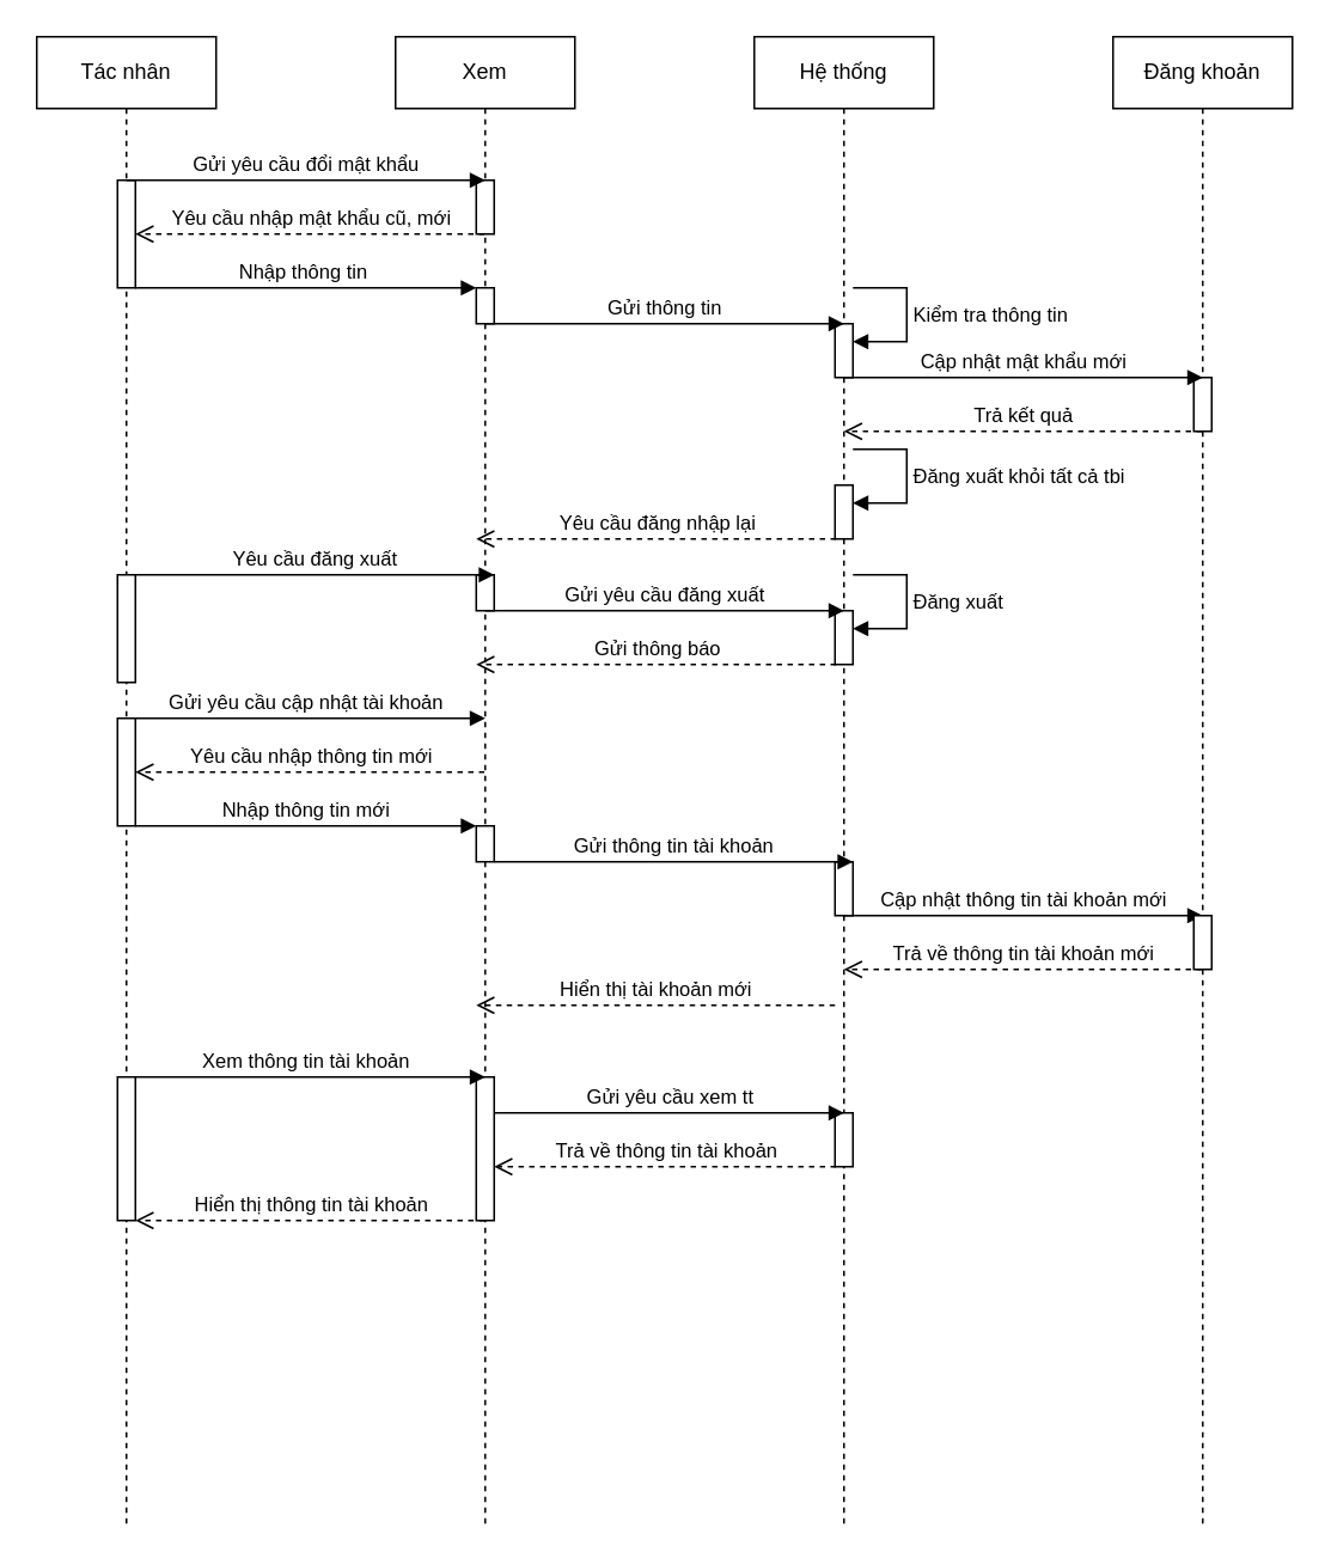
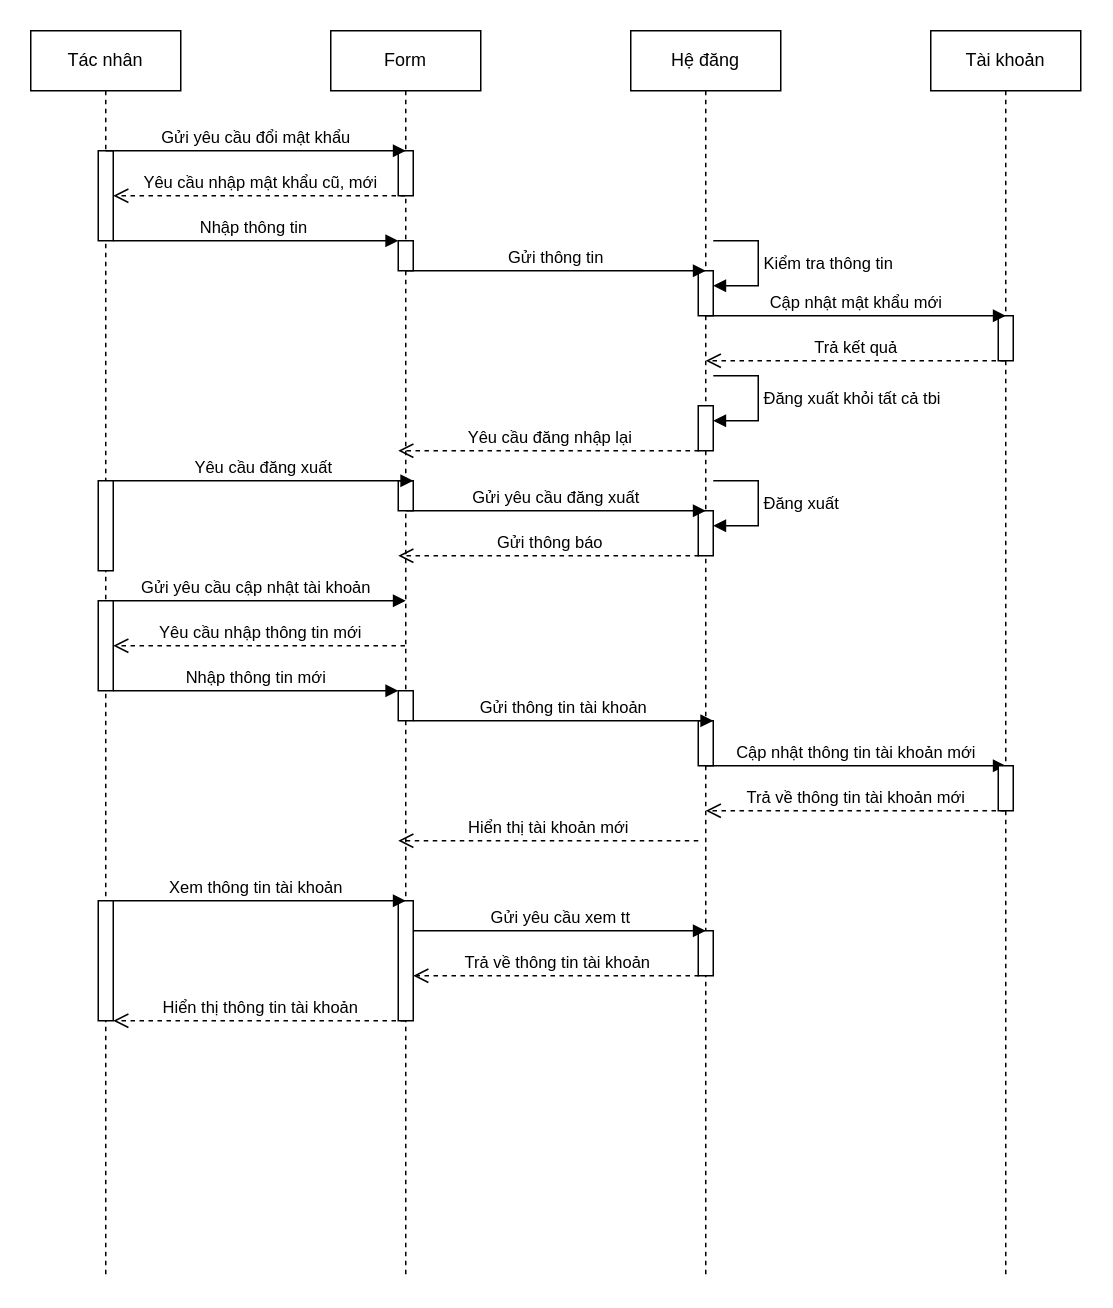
- <mxCell id="5" value="Xem" style="shape=umlLifeline;perimeter=lifelinePerimeter;whiteSpace=wrap;html=1;container=1;dropTarget=0;collapsible=0;recursiveResize=0;outlineConnect=0;portConstraint=eastwest;newEdgeStyle={&quot;curved&quot;:0,&quot;rounded&quot;:0};" vertex="1" parent="1"><mxGeometry x="220" y="20" width="100" height="830" as="geometry" /></mxCell>
+ <mxCell id="5" value="Form" style="shape=umlLifeline;perimeter=lifelinePerimeter;whiteSpace=wrap;html=1;container=1;dropTarget=0;collapsible=0;recursiveResize=0;outlineConnect=0;portConstraint=eastwest;newEdgeStyle={&quot;curved&quot;:0,&quot;rounded&quot;:0};" vertex="1" parent="1"><mxGeometry x="220" y="20" width="100" height="830" as="geometry" /></mxCell>
- <mxCell id="10" value="Hệ thống" style="shape=umlLifeline;perimeter=lifelinePerimeter;whiteSpace=wrap;html=1;container=1;dropTarget=0;collapsible=0;recursiveResize=0;outlineConnect=0;portConstraint=eastwest;newEdgeStyle={&quot;curved&quot;:0,&quot;rounded&quot;:0};" vertex="1" parent="1"><mxGeometry x="420" y="20" width="100" height="830" as="geometry" /></mxCell>
+ <mxCell id="10" value="Hệ đăng" style="shape=umlLifeline;perimeter=lifelinePerimeter;whiteSpace=wrap;html=1;container=1;dropTarget=0;collapsible=0;recursiveResize=0;outlineConnect=0;portConstraint=eastwest;newEdgeStyle={&quot;curved&quot;:0,&quot;rounded&quot;:0};" vertex="1" parent="1"><mxGeometry x="420" y="20" width="100" height="830" as="geometry" /></mxCell>
- <mxCell id="31" value="Đăng khoản" style="shape=umlLifeline;perimeter=lifelinePerimeter;whiteSpace=wrap;html=1;container=1;dropTarget=0;collapsible=0;recursiveResize=0;outlineConnect=0;portConstraint=eastwest;newEdgeStyle={&quot;curved&quot;:0,&quot;rounded&quot;:0};" vertex="1" parent="1"><mxGeometry x="620" y="20" width="100" height="830" as="geometry" /></mxCell>
+ <mxCell id="31" value="Tài khoản" style="shape=umlLifeline;perimeter=lifelinePerimeter;whiteSpace=wrap;html=1;container=1;dropTarget=0;collapsible=0;recursiveResize=0;outlineConnect=0;portConstraint=eastwest;newEdgeStyle={&quot;curved&quot;:0,&quot;rounded&quot;:0};" vertex="1" parent="1"><mxGeometry x="620" y="20" width="100" height="830" as="geometry" /></mxCell>
